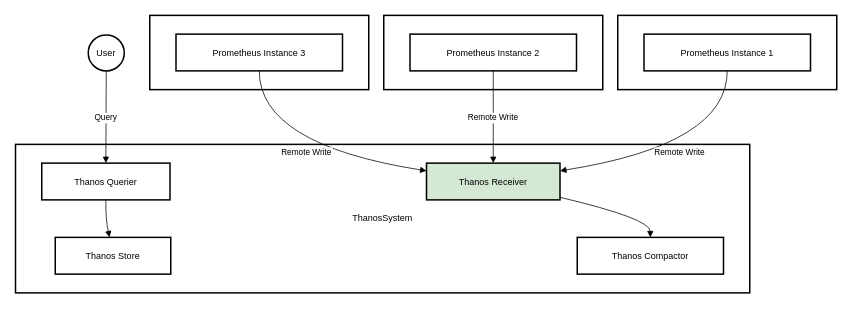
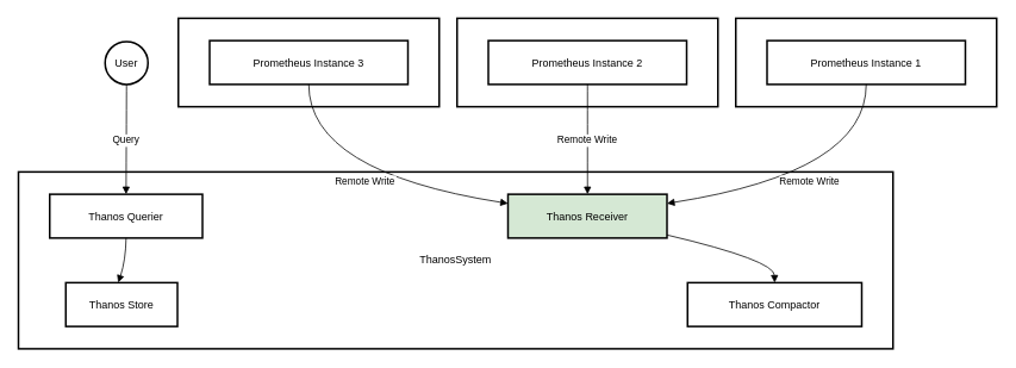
- <mxCell id="10" value="Thanos Store" style="whiteSpace=wrap;strokeWidth=2;" vertex="1" parent="1"><mxGeometry x="73" y="316" width="154" height="49" as="geometry" /></mxCell>
+ <mxCell id="10" value="Thanos Store" style="whiteSpace=wrap;strokeWidth=2;" vertex="1" parent="1"><mxGeometry x="73" y="316" width="125" height="49" as="geometry" /></mxCell>
